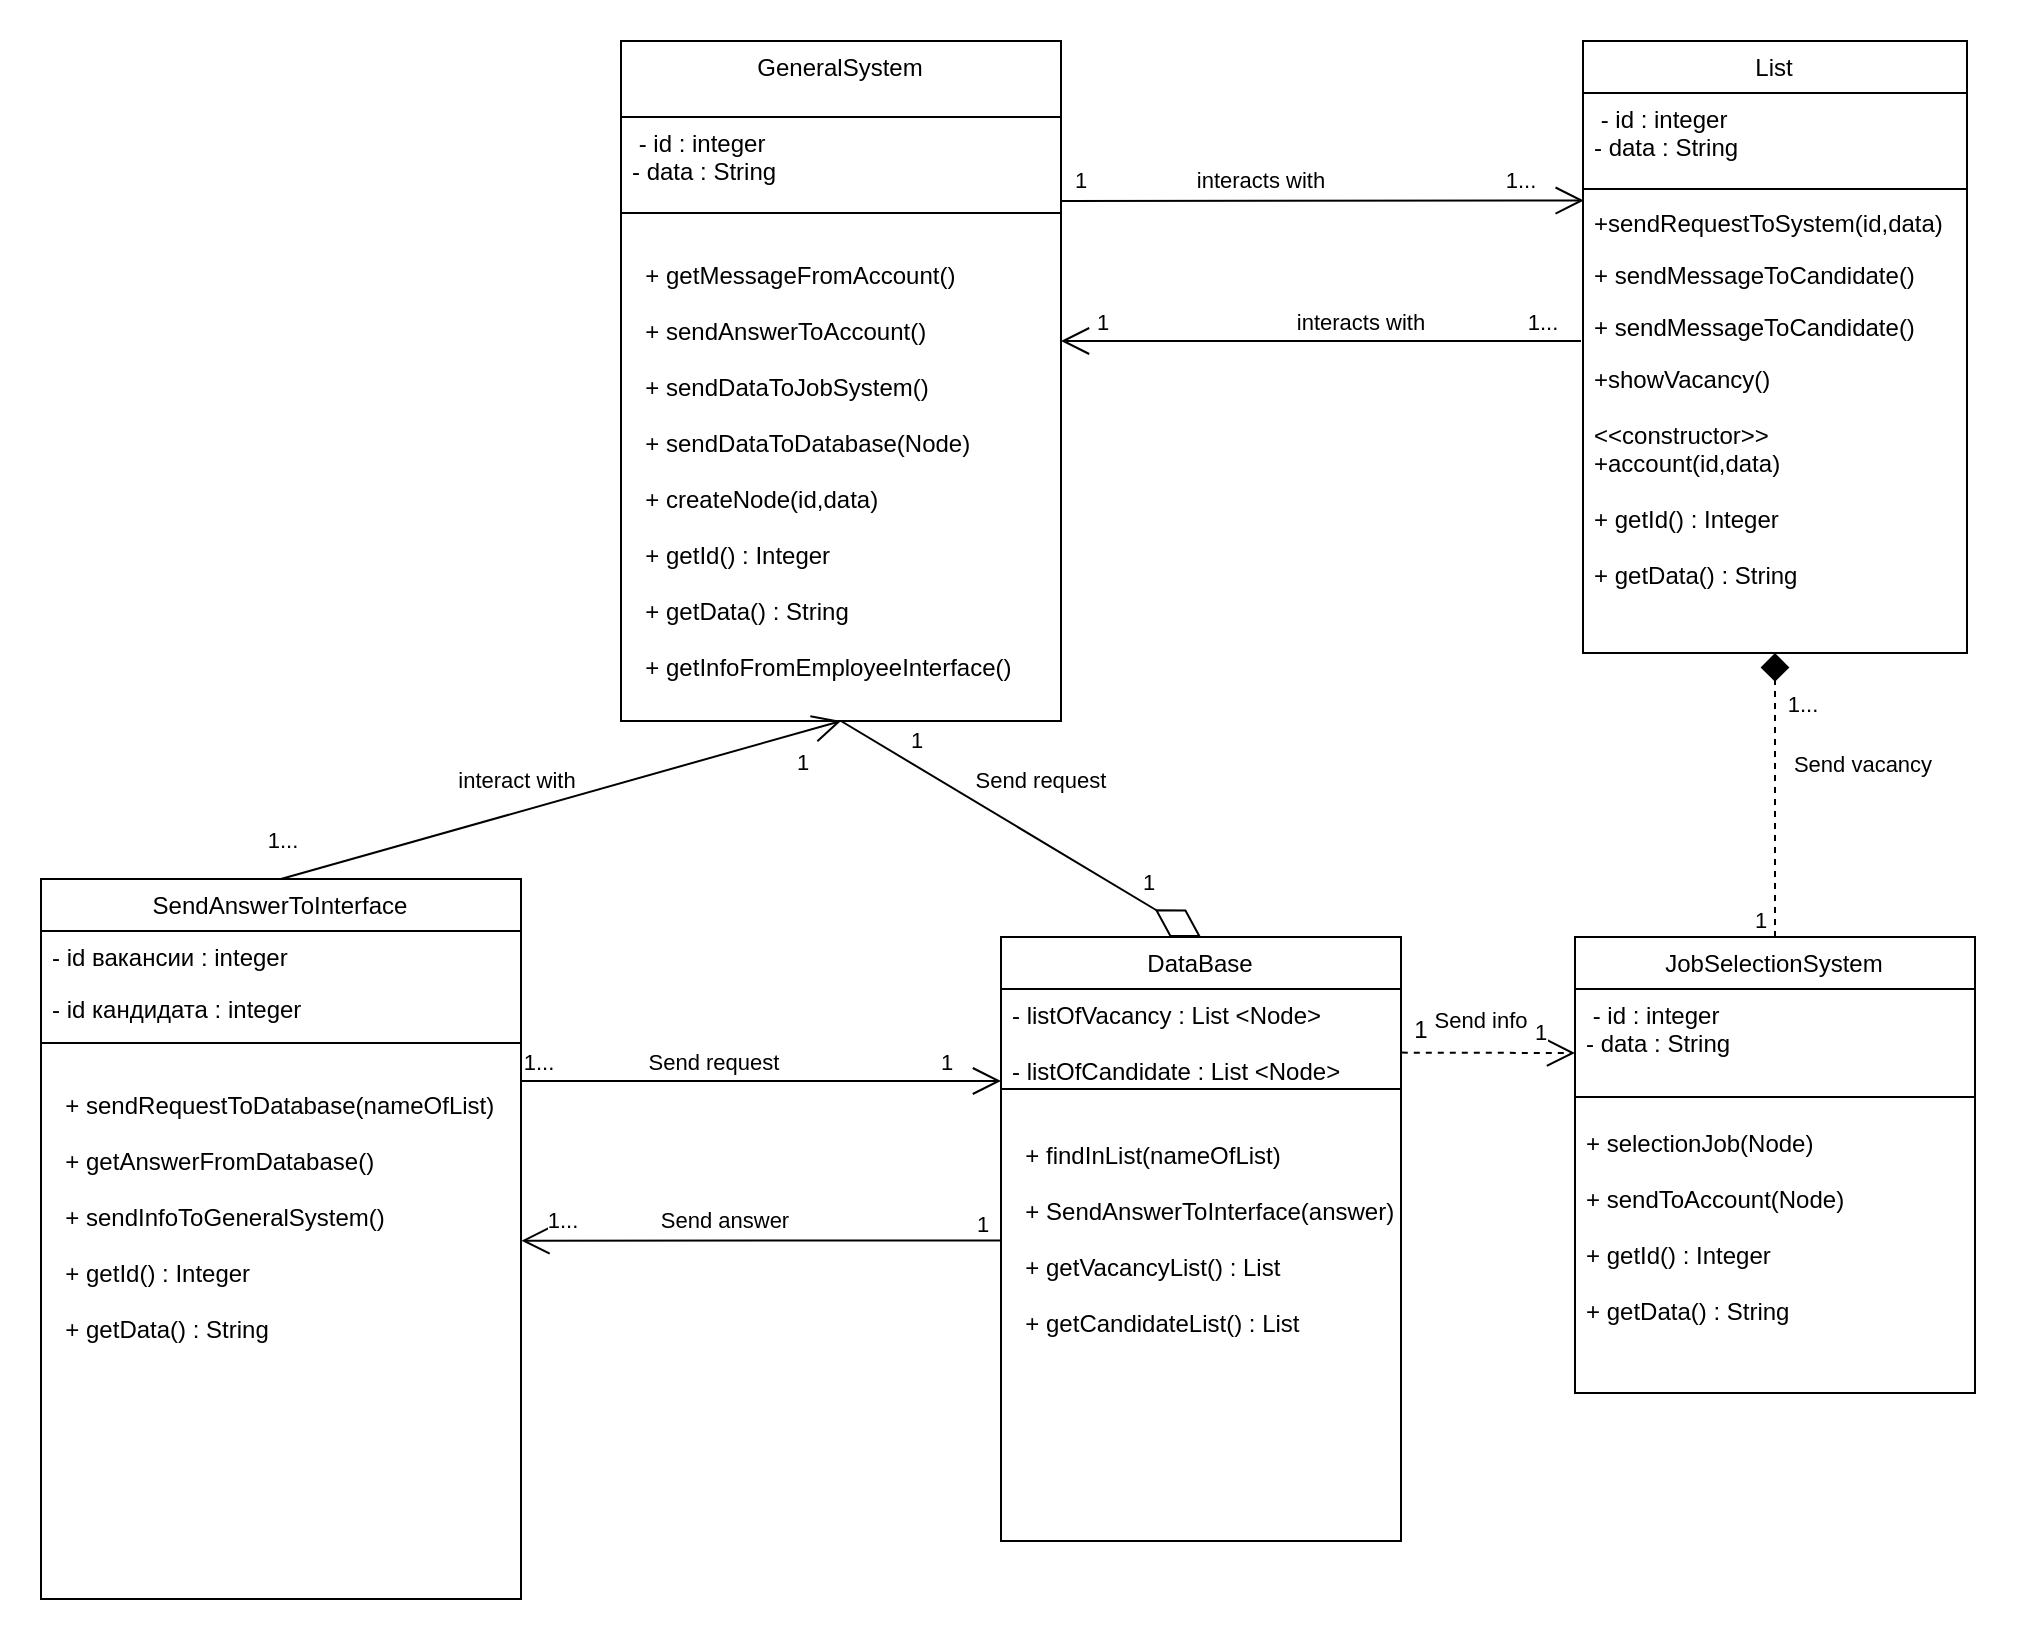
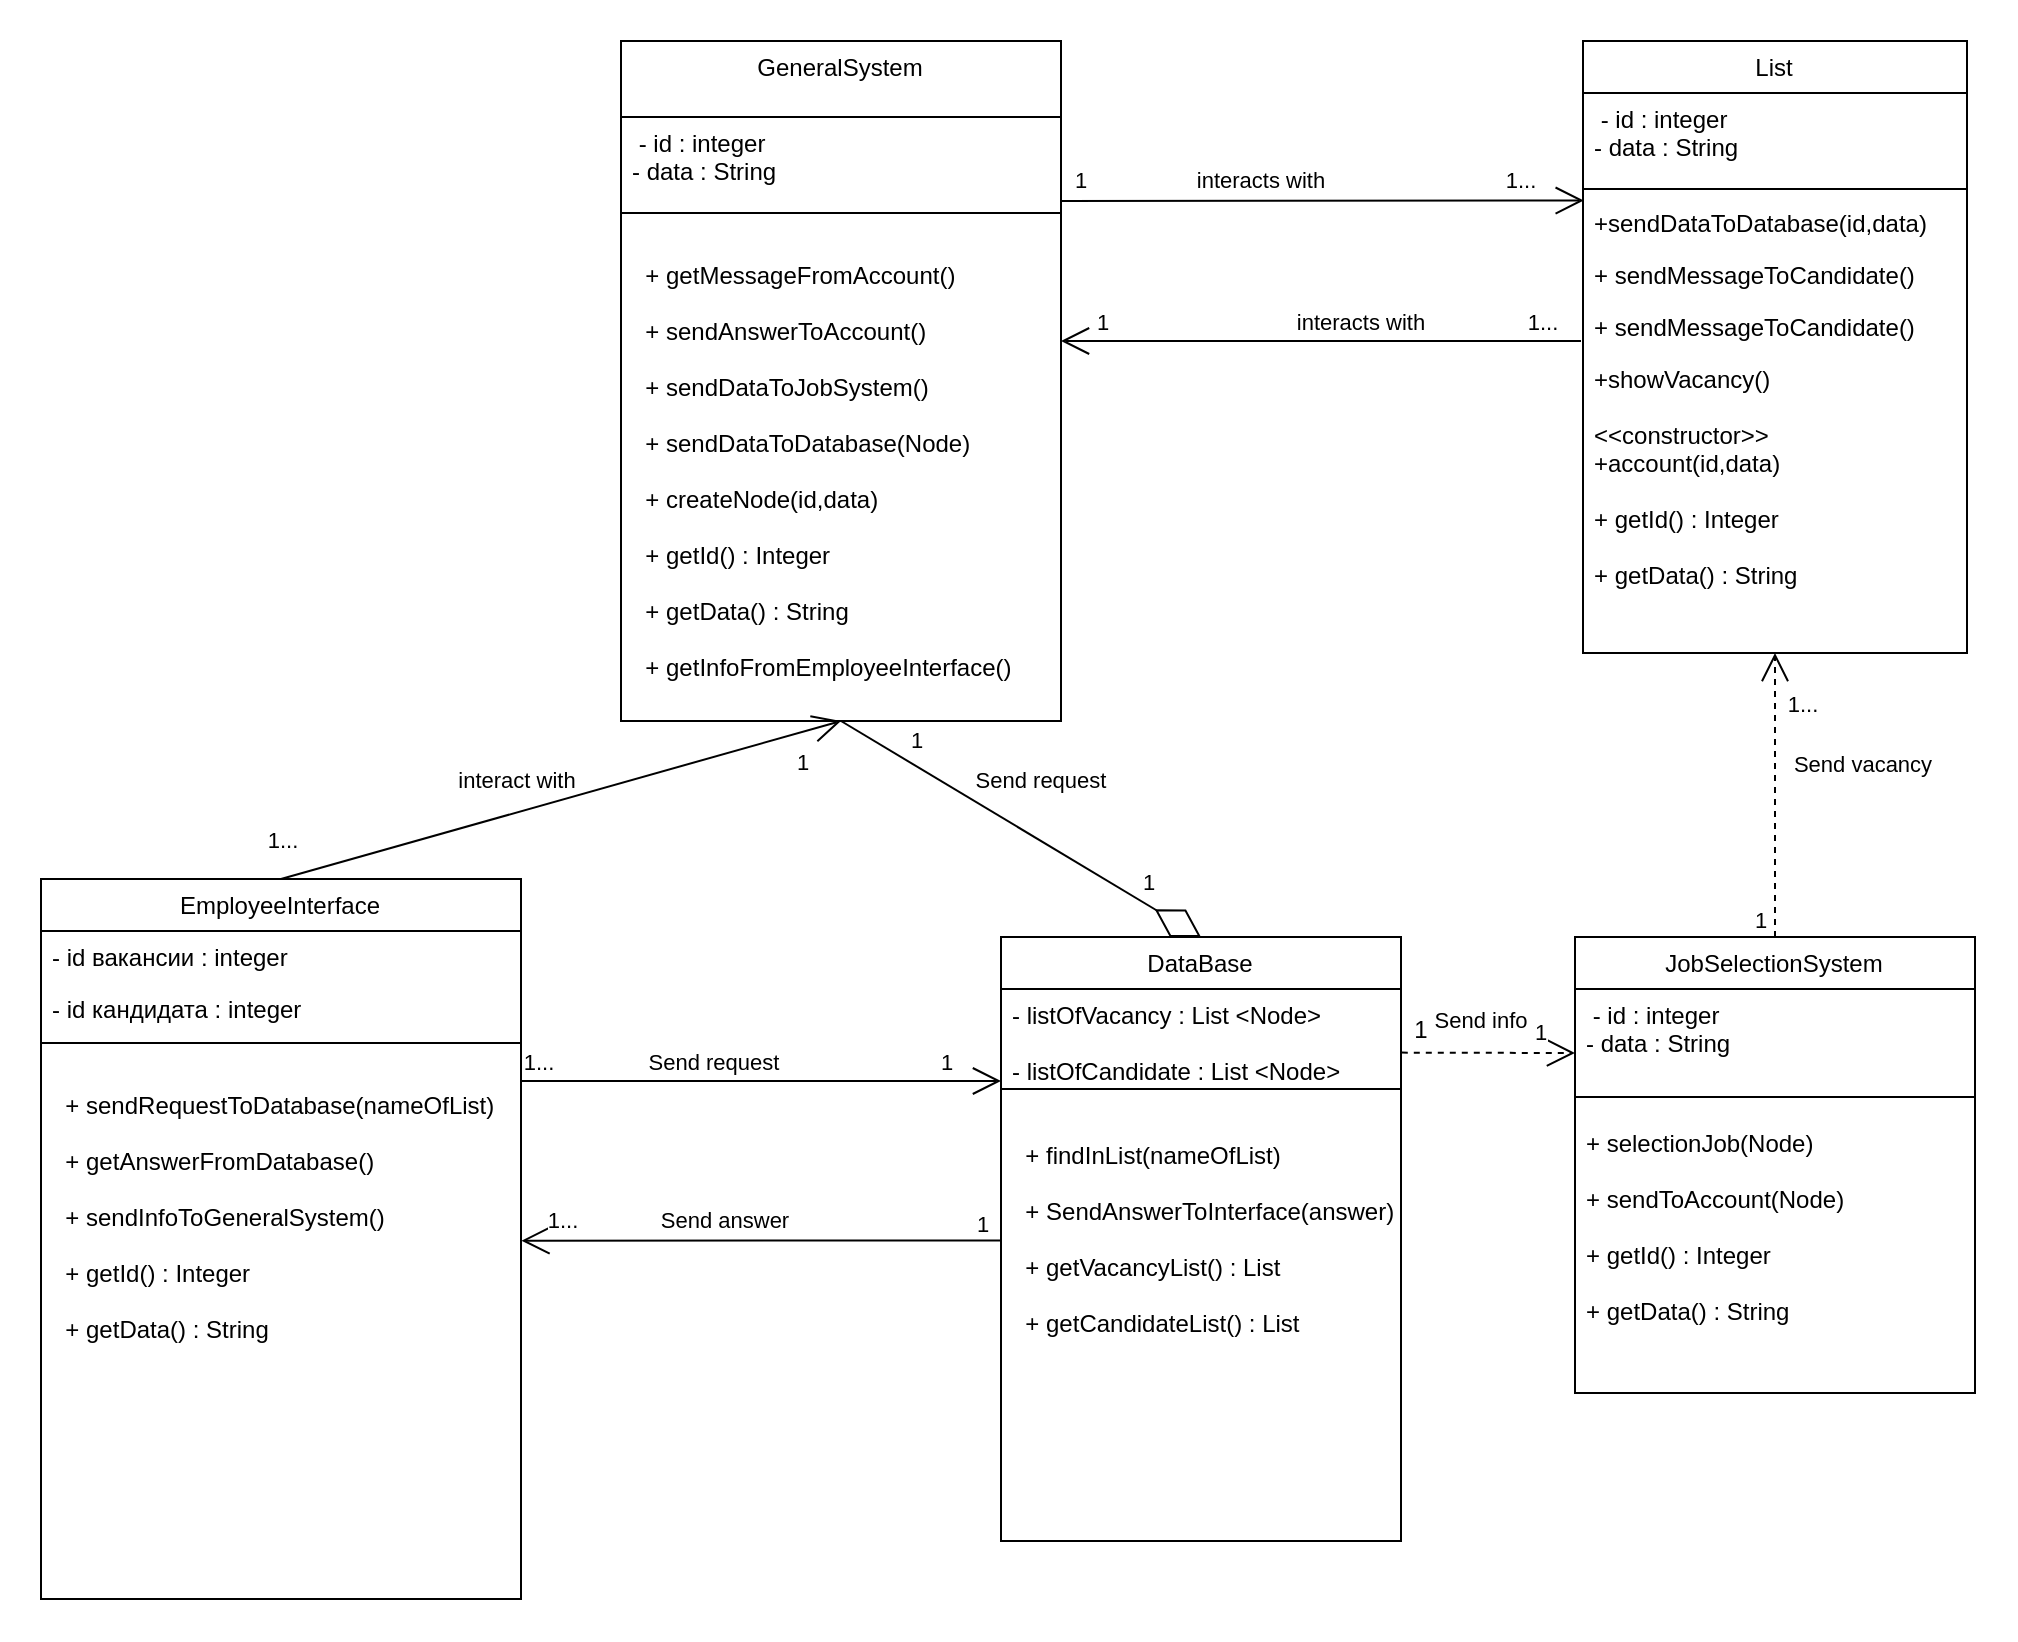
- <mxCell id="14" value="+sendRequestToSystem(id,data)" style="text;align=left;verticalAlign=top;spacingLeft=4;spacingRight=4;overflow=hidden;rotatable=0;points=[[0,0.5],[1,0.5]];portConstraint=eastwest;" parent="11" vertex="1"><mxGeometry y="78" width="192" height="26" as="geometry" /></mxCell>
+ <mxCell id="14" value="+sendDataToDatabase(id,data)" style="text;align=left;verticalAlign=top;spacingLeft=4;spacingRight=4;overflow=hidden;rotatable=0;points=[[0,0.5],[1,0.5]];portConstraint=eastwest;" parent="11" vertex="1"><mxGeometry y="78" width="192" height="26" as="geometry" /></mxCell>
- <mxCell id="26" value="1" style="endArrow=diamond;endSize=12;dashed=1;html=1;rounded=0;entryX=0.5;entryY=1;entryDx=0;entryDy=0;exitX=0.5;exitY=0;exitDx=0;exitDy=0;" parent="1" source="18" target="11" edge="1"><mxGeometry x="-0.887" y="7" width="160" relative="1" as="geometry"><mxPoint x="790" y="290" as="sourcePoint" /><mxPoint x="950" y="290" as="targetPoint" /><mxPoint as="offset" /></mxGeometry></mxCell>
+ <mxCell id="26" value="1" style="endArrow=open;endSize=12;dashed=1;html=1;rounded=0;entryX=0.5;entryY=1;entryDx=0;entryDy=0;exitX=0.5;exitY=0;exitDx=0;exitDy=0;" parent="1" source="18" target="11" edge="1"><mxGeometry x="-0.887" y="7" width="160" relative="1" as="geometry"><mxPoint x="790" y="290" as="sourcePoint" /><mxPoint x="950" y="290" as="targetPoint" /><mxPoint as="offset" /></mxGeometry></mxCell>
- <mxCell id="2" value="SendAnswerToInterface" style="swimlane;fontStyle=0;align=center;verticalAlign=top;childLayout=stackLayout;horizontal=1;startSize=26;horizontalStack=0;resizeParent=1;resizeLast=0;collapsible=1;marginBottom=0;rounded=0;shadow=0;strokeWidth=1;" parent="1" vertex="1"><mxGeometry x="20" y="439" width="240" height="360" as="geometry"><mxRectangle x="130" y="380" width="160" height="26" as="alternateBounds" /></mxGeometry></mxCell>
+ <mxCell id="2" value="EmployeeInterface" style="swimlane;fontStyle=0;align=center;verticalAlign=top;childLayout=stackLayout;horizontal=1;startSize=26;horizontalStack=0;resizeParent=1;resizeLast=0;collapsible=1;marginBottom=0;rounded=0;shadow=0;strokeWidth=1;" parent="1" vertex="1"><mxGeometry x="20" y="439" width="240" height="360" as="geometry"><mxRectangle x="130" y="380" width="160" height="26" as="alternateBounds" /></mxGeometry></mxCell>
